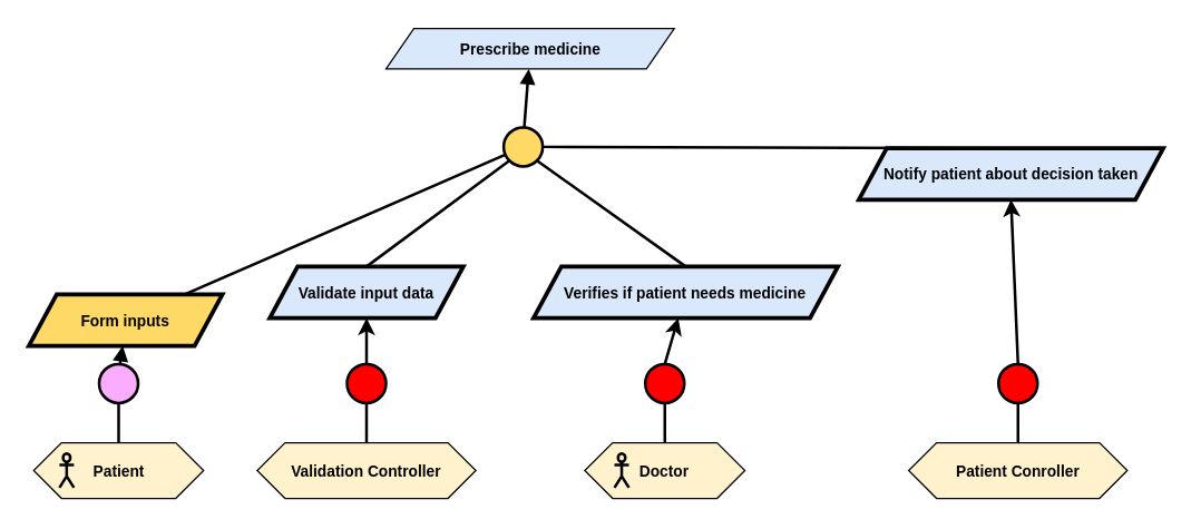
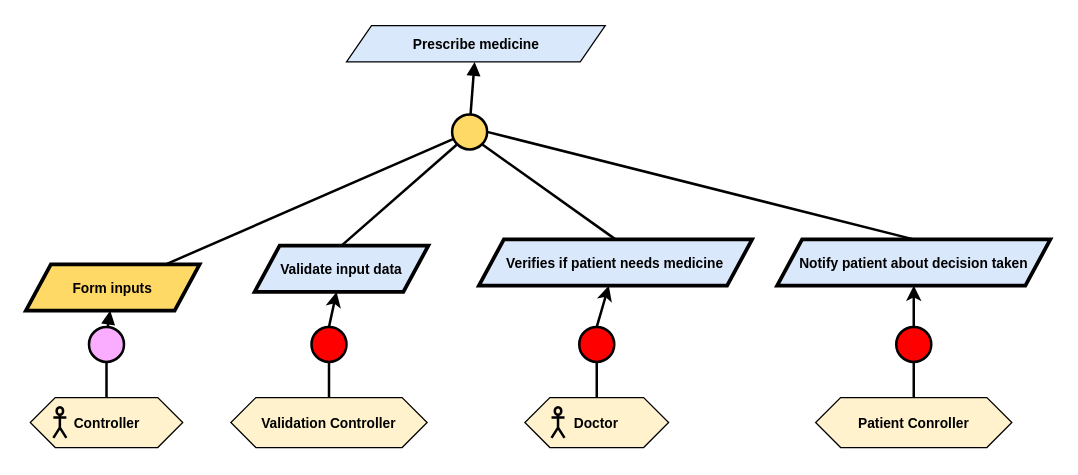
- <mxCell id="24" value="&lt;b&gt;Notify patient about decision taken&lt;/b&gt;" style="shape=parallelogram;perimeter=parallelogramPerimeter;whiteSpace=wrap;html=1;fixedSize=1;strokeWidth=3;fontFamily=Helvetica;fontSize=11;labelBackgroundColor=none;fillColor=#dae8fc;strokeColor=default;" vertex="1" parent="1"><mxGeometry x="616" y="106" width="218.59" height="37" as="geometry" /></mxCell>
+ <mxCell id="24" value="&lt;b&gt;Notify patient about decision taken&lt;/b&gt;" style="shape=parallelogram;perimeter=parallelogramPerimeter;whiteSpace=wrap;html=1;fixedSize=1;strokeWidth=3;fontFamily=Helvetica;fontSize=11;labelBackgroundColor=none;fillColor=#dae8fc;strokeColor=default;" vertex="1" parent="1"><mxGeometry x="621" y="191" width="218.59" height="37" as="geometry" /></mxCell>
- <mxCell id="17" value="&lt;b&gt;Validate input data&lt;/b&gt;" style="shape=parallelogram;perimeter=parallelogramPerimeter;whiteSpace=wrap;html=1;fixedSize=1;strokeWidth=3;fontFamily=Helvetica;fontSize=11;labelBackgroundColor=none;fillColor=#dae8fc;strokeColor=default;" vertex="1" parent="1"><mxGeometry x="193" y="191" width="139" height="37" as="geometry" /></mxCell>
+ <mxCell id="17" value="&lt;b&gt;Validate input data&lt;/b&gt;" style="shape=parallelogram;perimeter=parallelogramPerimeter;whiteSpace=wrap;html=1;fixedSize=1;strokeWidth=3;fontFamily=Helvetica;fontSize=11;labelBackgroundColor=none;fillColor=#dae8fc;strokeColor=default;" vertex="1" parent="1"><mxGeometry x="203" y="196" width="139" height="37" as="geometry" /></mxCell>
- <mxCell id="4" value="&lt;b&gt;Patient&lt;/b&gt;" style="shape=hexagon;perimeter=hexagonPerimeter2;whiteSpace=wrap;html=1;fixedSize=1;fillColor=#FFF2CC;fontFamily=Helvetica;fontSize=11;fontColor=default;labelBackgroundColor=none;" parent="1" vertex="1"><mxGeometry x="23.5" y="317.5" width="122" height="40" as="geometry" /></mxCell>
+ <mxCell id="4" value="&lt;b&gt;Controller&lt;/b&gt;" style="shape=hexagon;perimeter=hexagonPerimeter2;whiteSpace=wrap;html=1;fixedSize=1;fillColor=#FFF2CC;fontFamily=Helvetica;fontSize=11;fontColor=default;labelBackgroundColor=none;" parent="1" vertex="1"><mxGeometry x="23.5" y="317.5" width="122" height="40" as="geometry" /></mxCell>
